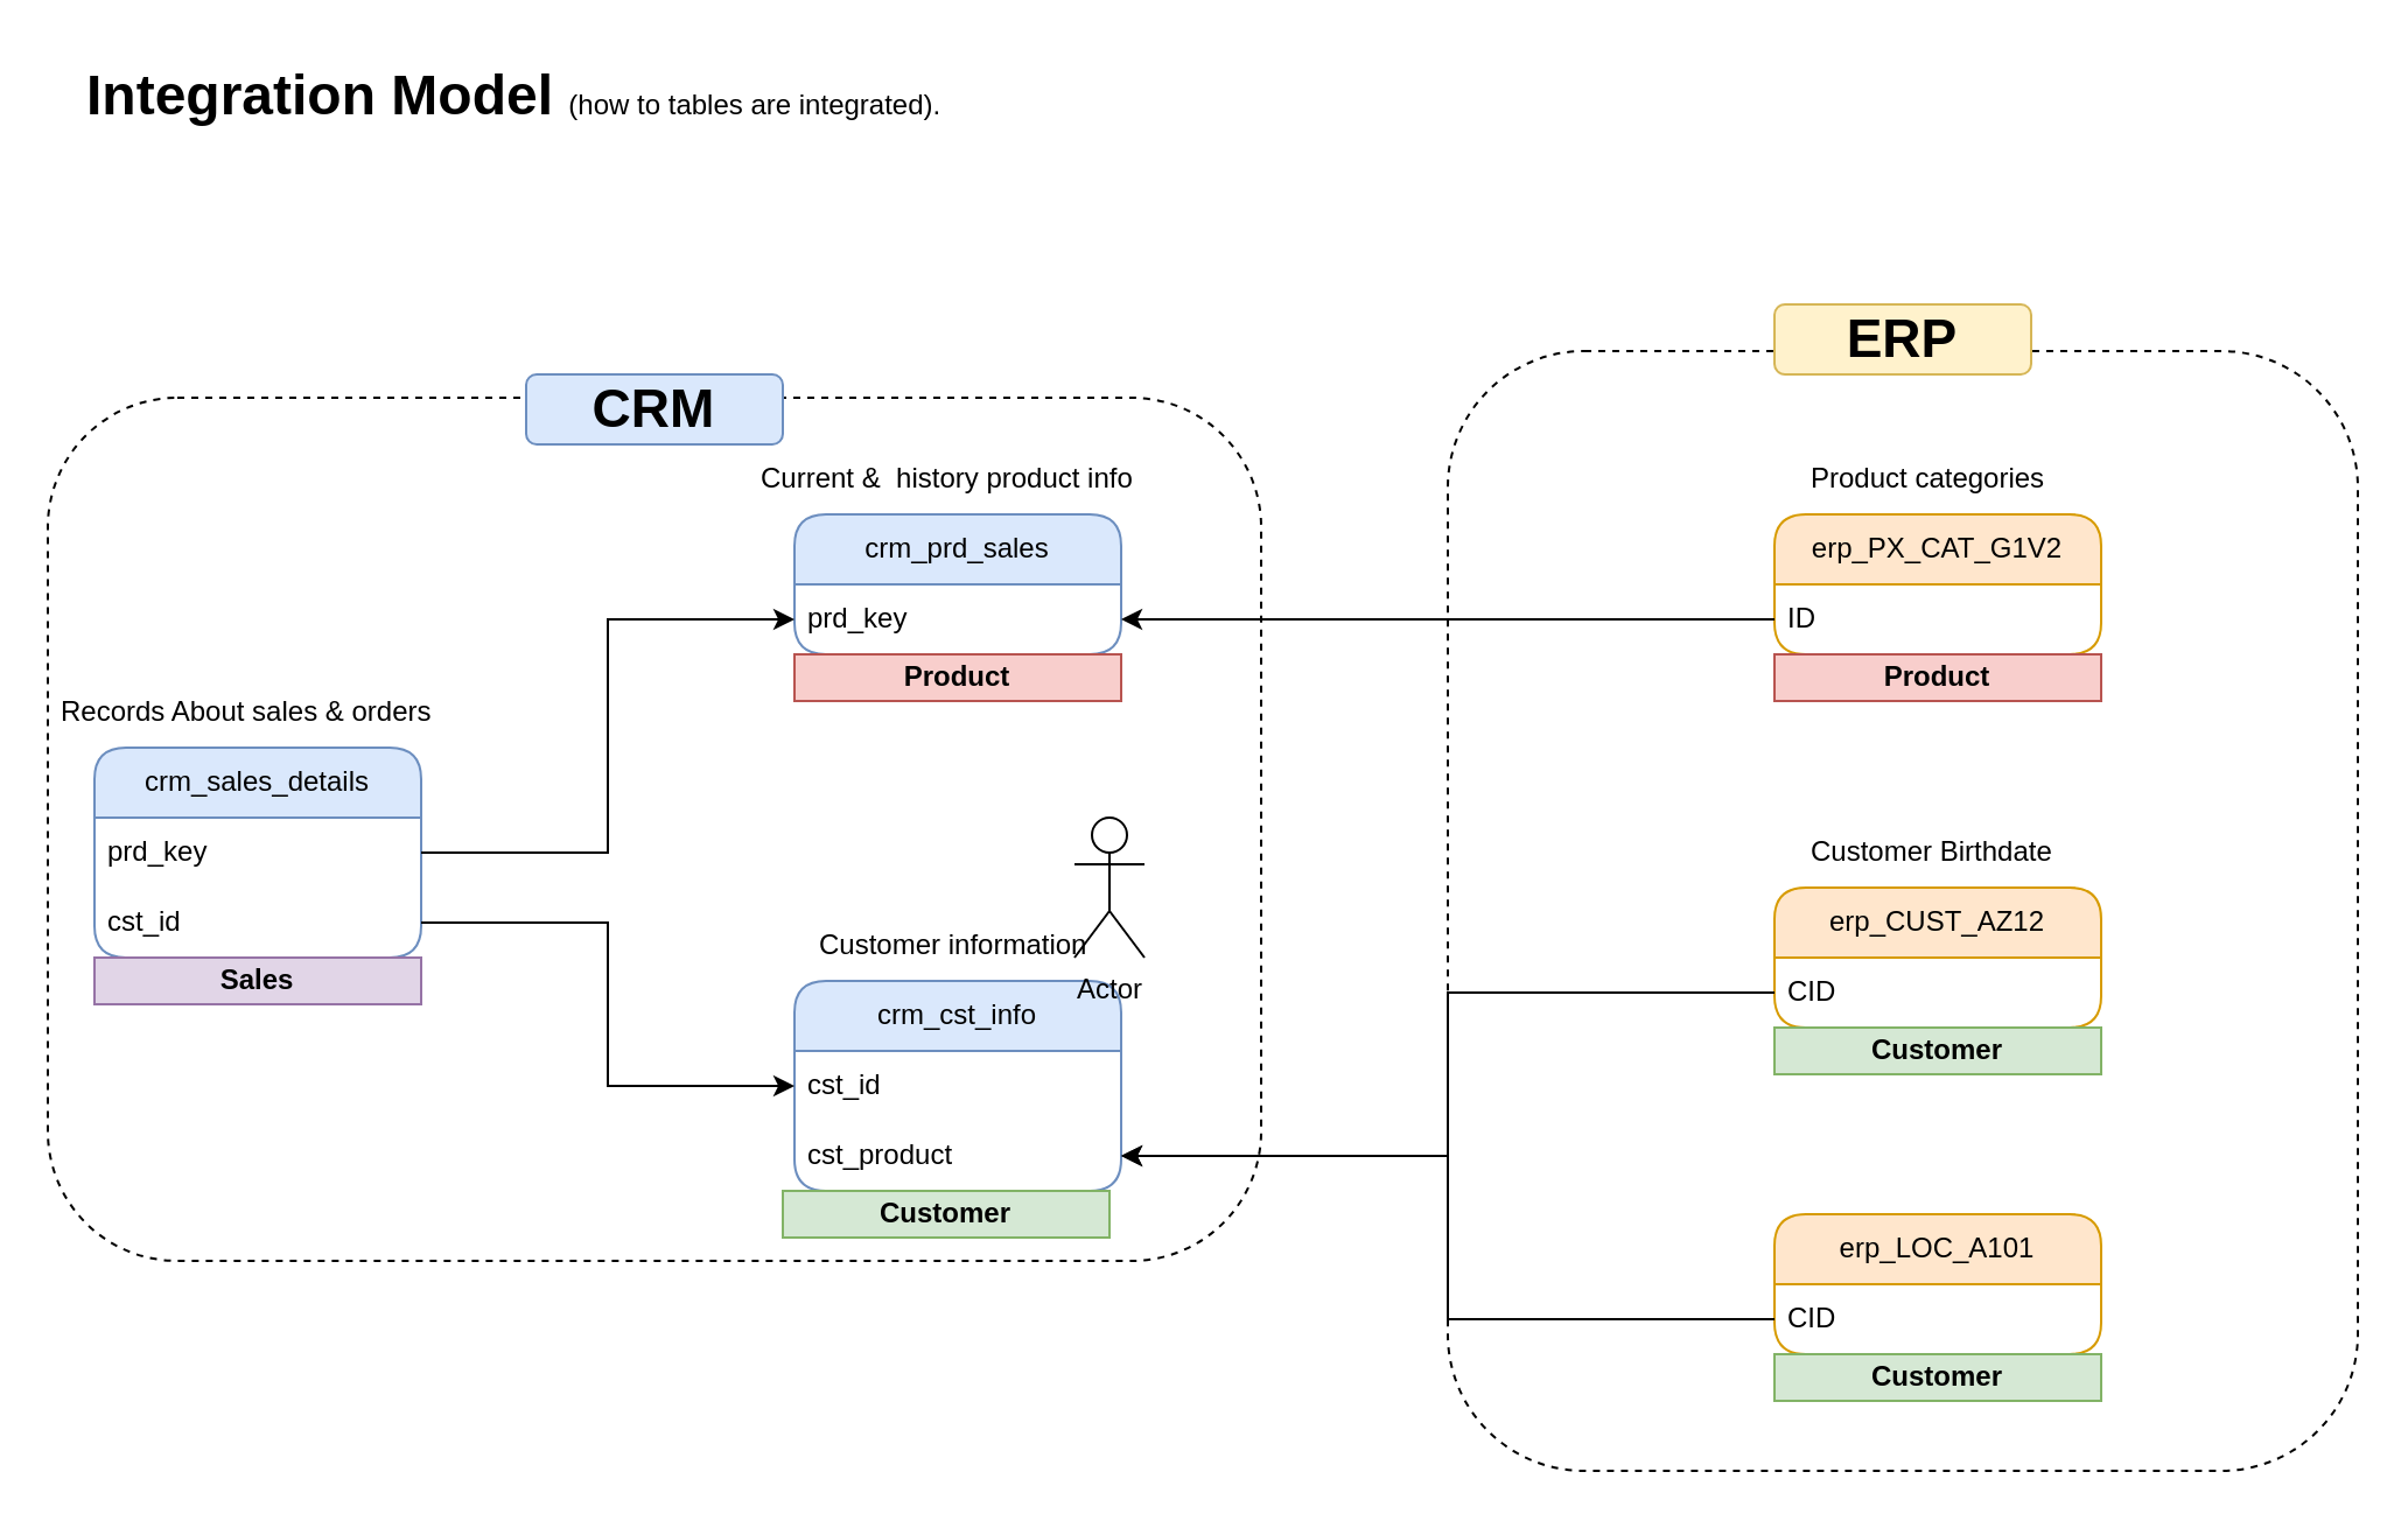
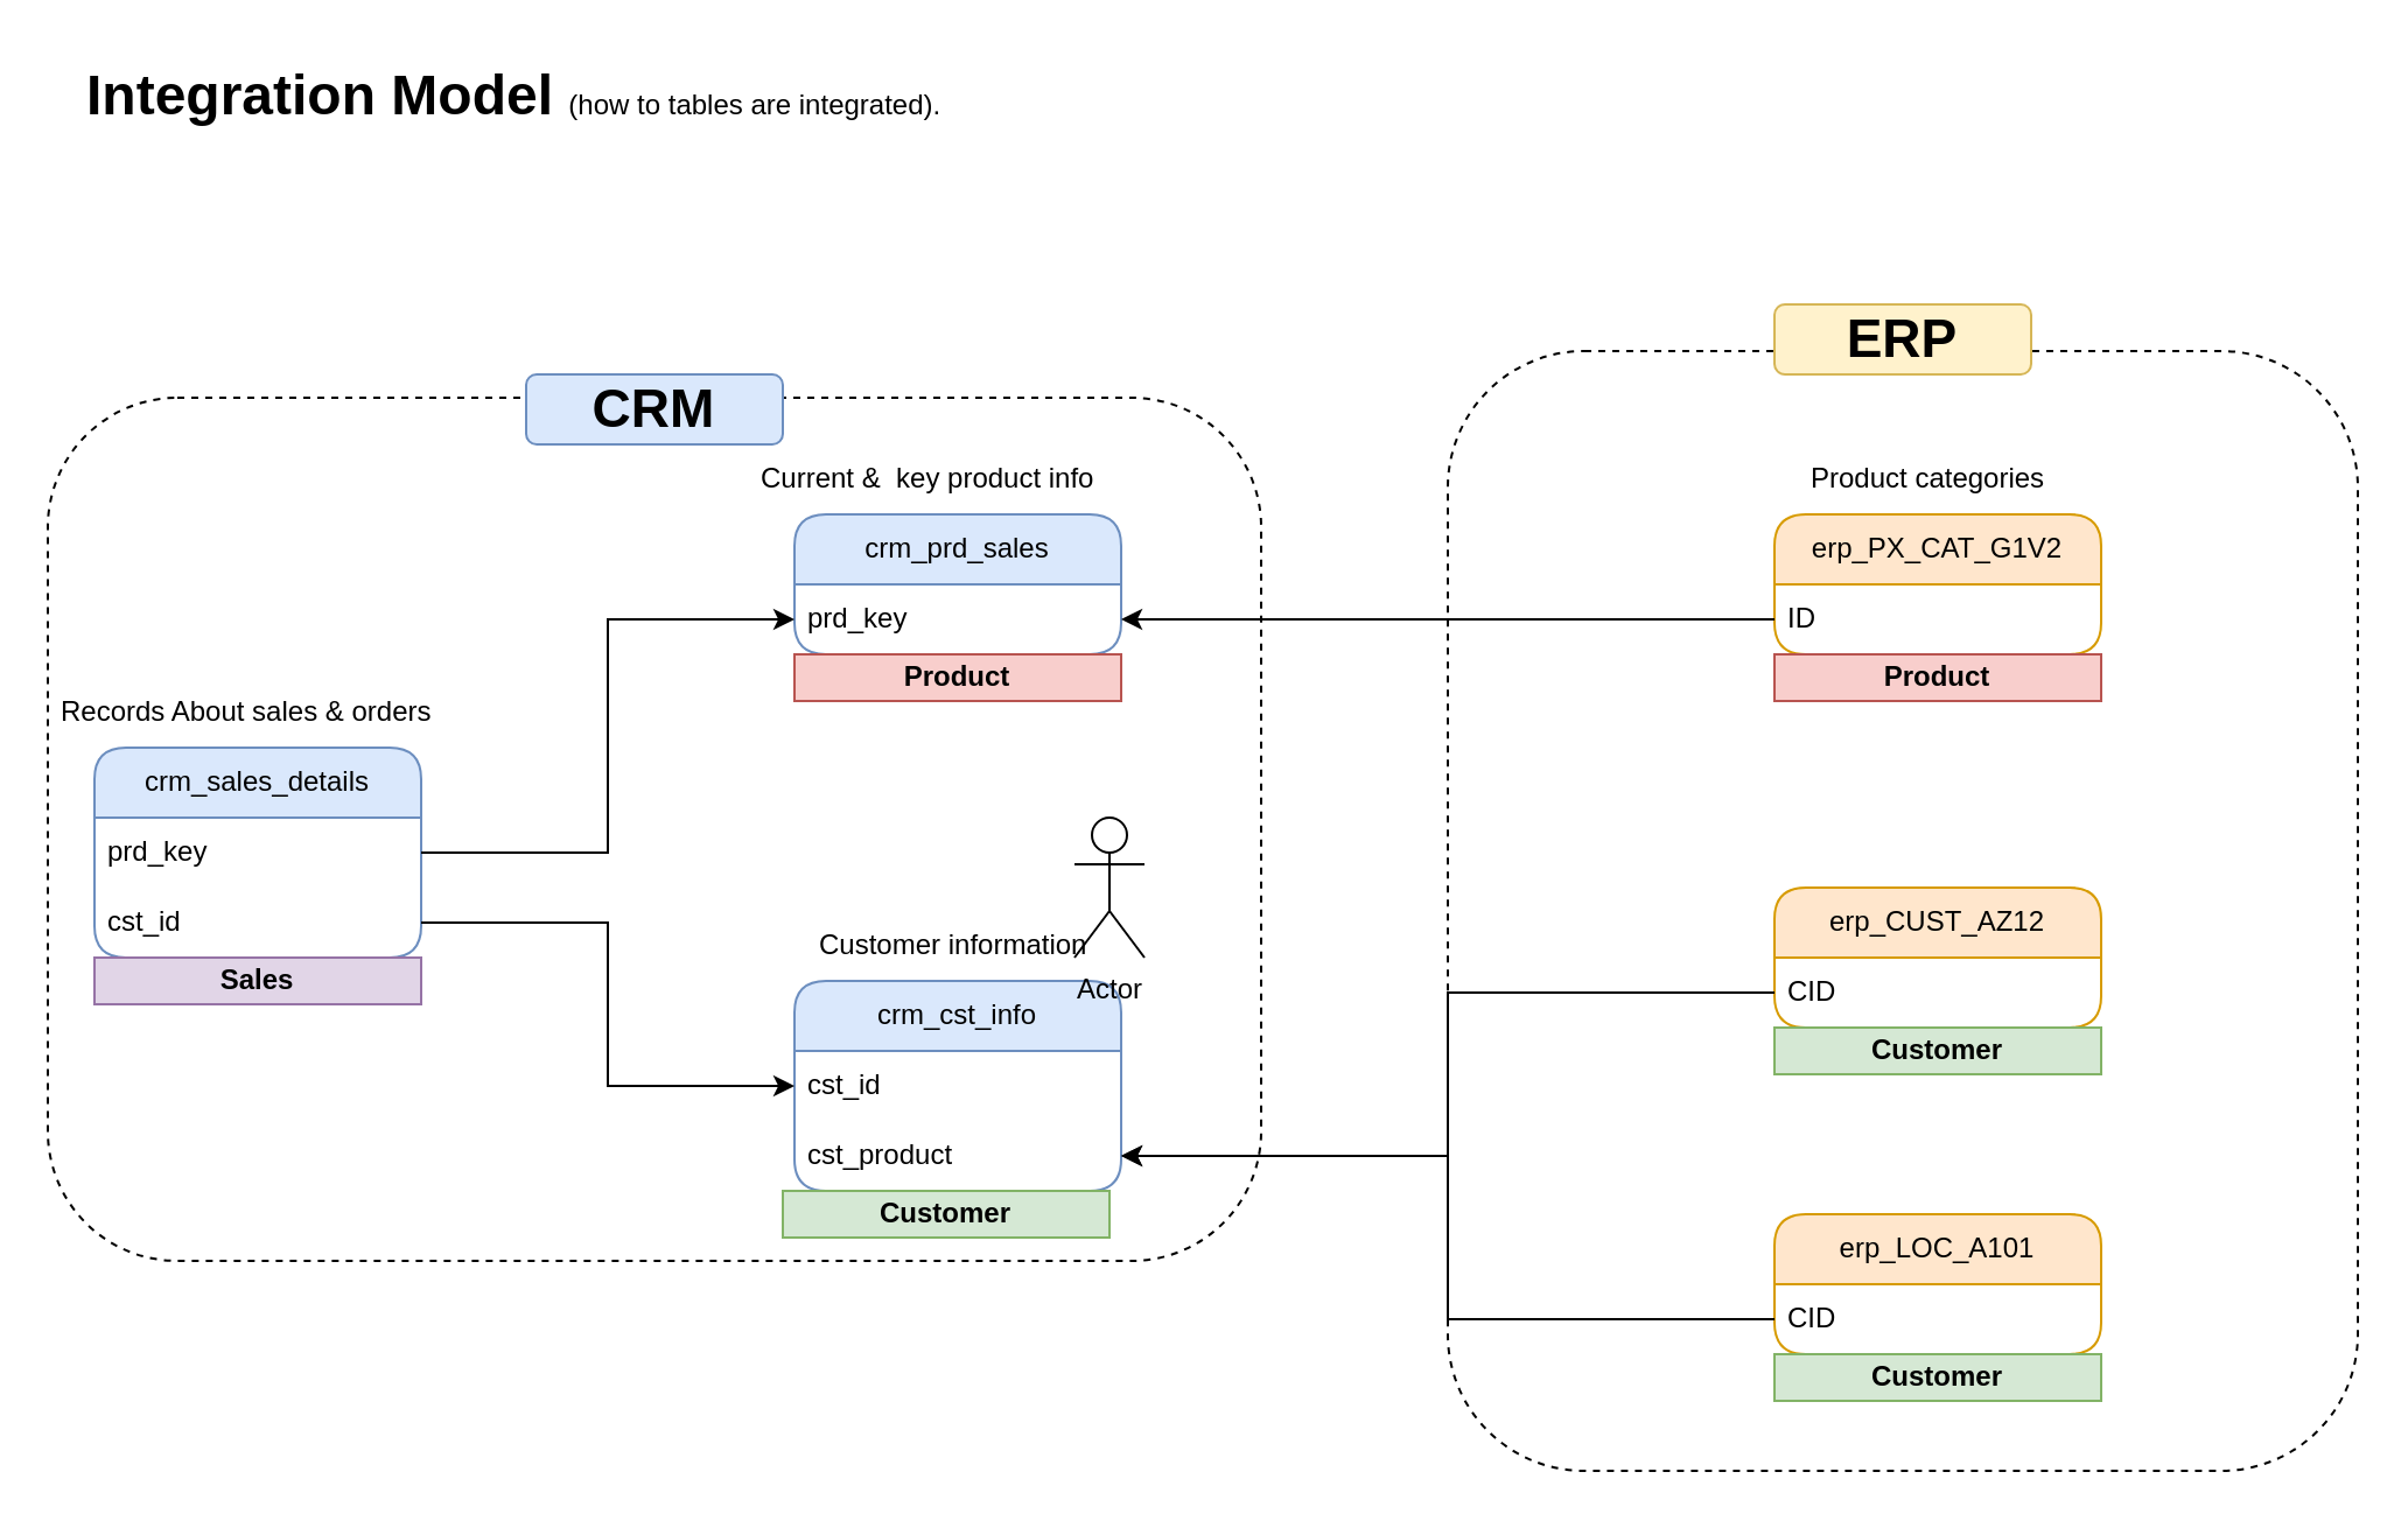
- <mxCell id="9" value="Current &amp;amp;&amp;nbsp; history product info" style="text;strokeColor=none;fillColor=none;align=left;verticalAlign=middle;spacingLeft=4;spacingRight=4;overflow=hidden;points=[[0,0.5],[1,0.5]];portConstraint=eastwest;rotatable=0;whiteSpace=wrap;html=1;" parent="1" vertex="1"><mxGeometry x="320" y="190" width="180" height="30" as="geometry" /></mxCell>
+ <mxCell id="9" value="Current &amp;amp;&amp;nbsp; key product info" style="text;strokeColor=none;fillColor=none;align=left;verticalAlign=middle;spacingLeft=4;spacingRight=4;overflow=hidden;points=[[0,0.5],[1,0.5]];portConstraint=eastwest;rotatable=0;whiteSpace=wrap;html=1;" parent="1" vertex="1"><mxGeometry x="320" y="190" width="180" height="30" as="geometry" /></mxCell>
- <mxCell id="20" value="Customer Birthdate" style="text;strokeColor=none;fillColor=none;align=left;verticalAlign=middle;spacingLeft=4;spacingRight=4;overflow=hidden;points=[[0,0.5],[1,0.5]];portConstraint=eastwest;rotatable=0;whiteSpace=wrap;html=1;" parent="1" vertex="1"><mxGeometry x="770" y="350" width="120" height="30" as="geometry" /></mxCell>
